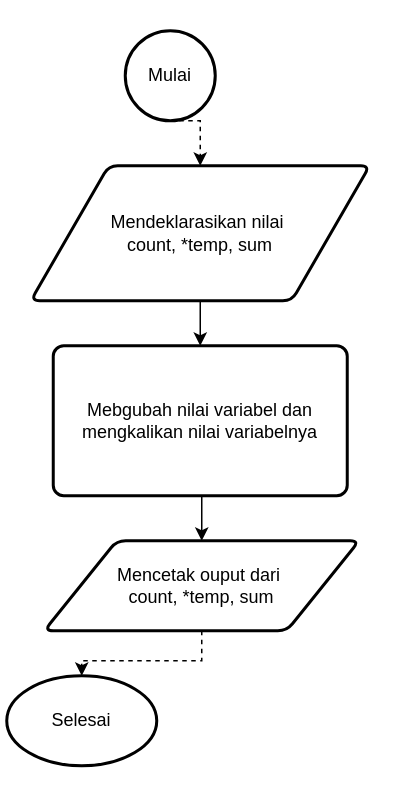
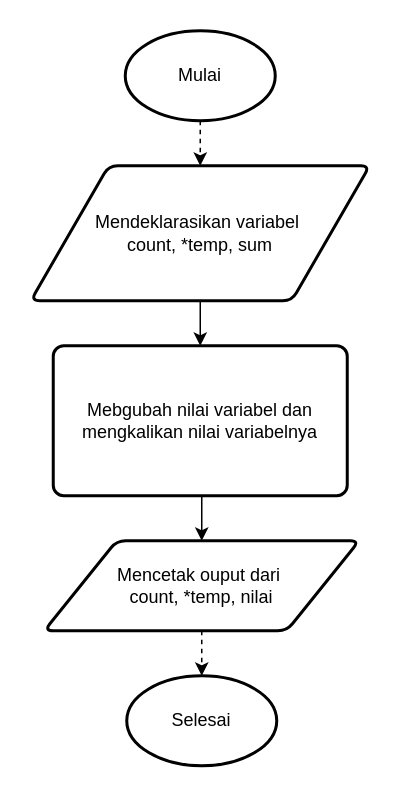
- <mxCell id="3" value="Mulai" style="strokeWidth=2;html=1;shape=mxgraph.flowchart.start_1;whiteSpace=wrap;" vertex="1" parent="1"><mxGeometry x="83" y="20" width="60" height="60" as="geometry" /></mxCell>
+ <mxCell id="3" value="Mulai" style="strokeWidth=2;html=1;shape=mxgraph.flowchart.start_1;whiteSpace=wrap;" vertex="1" parent="1"><mxGeometry x="83" y="20" width="100" height="60" as="geometry" /></mxCell>
- <mxCell id="5" value="Mendeklarasikan nilai&amp;nbsp;&lt;div&gt;count, *temp, sum&lt;/div&gt;" style="shape=parallelogram;html=1;strokeWidth=2;perimeter=parallelogramPerimeter;whiteSpace=wrap;rounded=1;arcSize=12;size=0.23;" vertex="1" parent="1"><mxGeometry x="20" y="110" width="226" height="90" as="geometry" /></mxCell>
+ <mxCell id="5" value="Mendeklarasikan variabel&amp;nbsp;&lt;div&gt;count, *temp, sum&lt;/div&gt;" style="shape=parallelogram;html=1;strokeWidth=2;perimeter=parallelogramPerimeter;whiteSpace=wrap;rounded=1;arcSize=12;size=0.23;" vertex="1" parent="1"><mxGeometry x="20" y="110" width="226" height="90" as="geometry" /></mxCell>
- <mxCell id="8" value="Mencetak ouput dari&amp;nbsp;&lt;div&gt;count, *temp, sum&lt;/div&gt;" style="shape=parallelogram;html=1;strokeWidth=2;perimeter=parallelogramPerimeter;whiteSpace=wrap;rounded=1;arcSize=12;size=0.23;" vertex="1" parent="1"><mxGeometry x="29" y="360" width="210" height="60" as="geometry" /></mxCell>
+ <mxCell id="8" value="Mencetak ouput dari&amp;nbsp;&lt;div&gt;count, *temp, nilai&lt;/div&gt;" style="shape=parallelogram;html=1;strokeWidth=2;perimeter=parallelogramPerimeter;whiteSpace=wrap;rounded=1;arcSize=12;size=0.23;" vertex="1" parent="1"><mxGeometry x="29" y="360" width="210" height="60" as="geometry" /></mxCell>
- <mxCell id="9" value="Selesai" style="strokeWidth=2;html=1;shape=mxgraph.flowchart.start_1;whiteSpace=wrap;" vertex="1" parent="1"><mxGeometry x="4" y="450" width="100" height="60" as="geometry" /></mxCell>
+ <mxCell id="9" value="Selesai" style="strokeWidth=2;html=1;shape=mxgraph.flowchart.start_1;whiteSpace=wrap;" vertex="1" parent="1"><mxGeometry x="84" y="450" width="100" height="60" as="geometry" /></mxCell>
